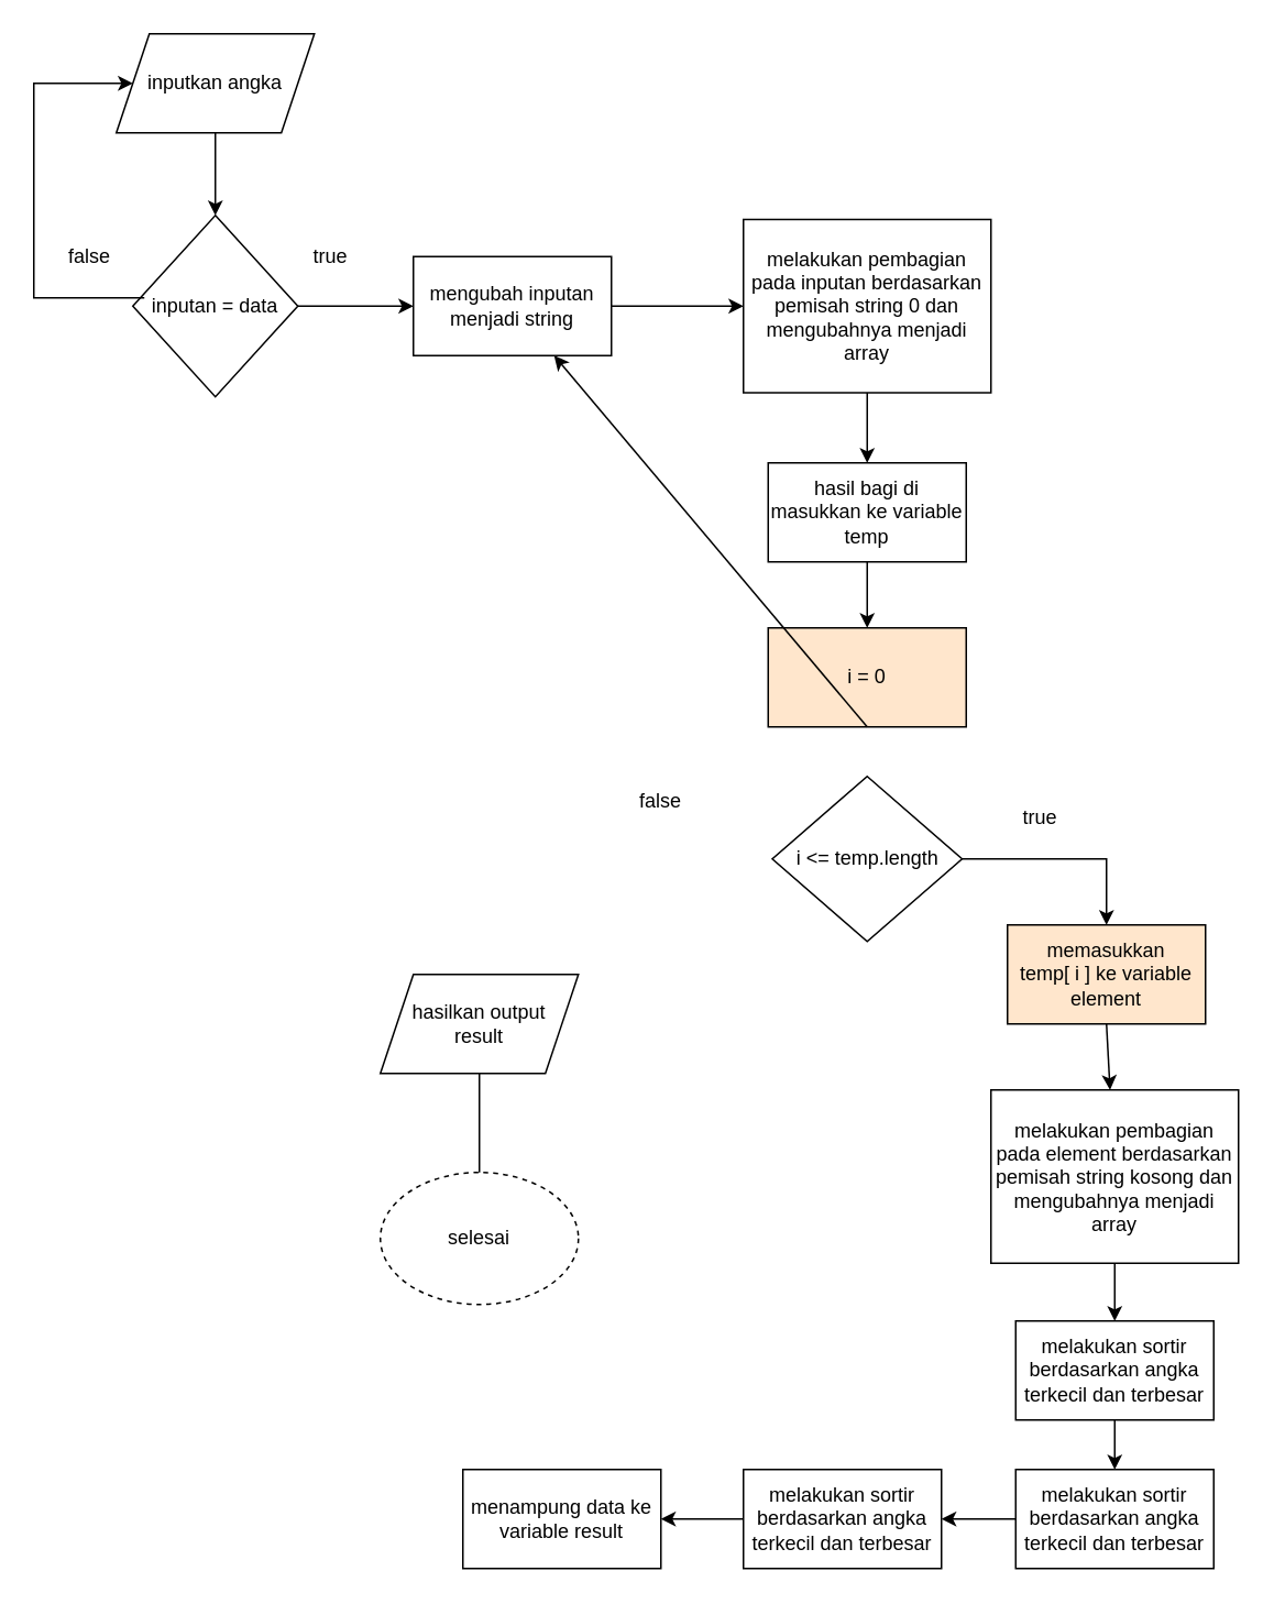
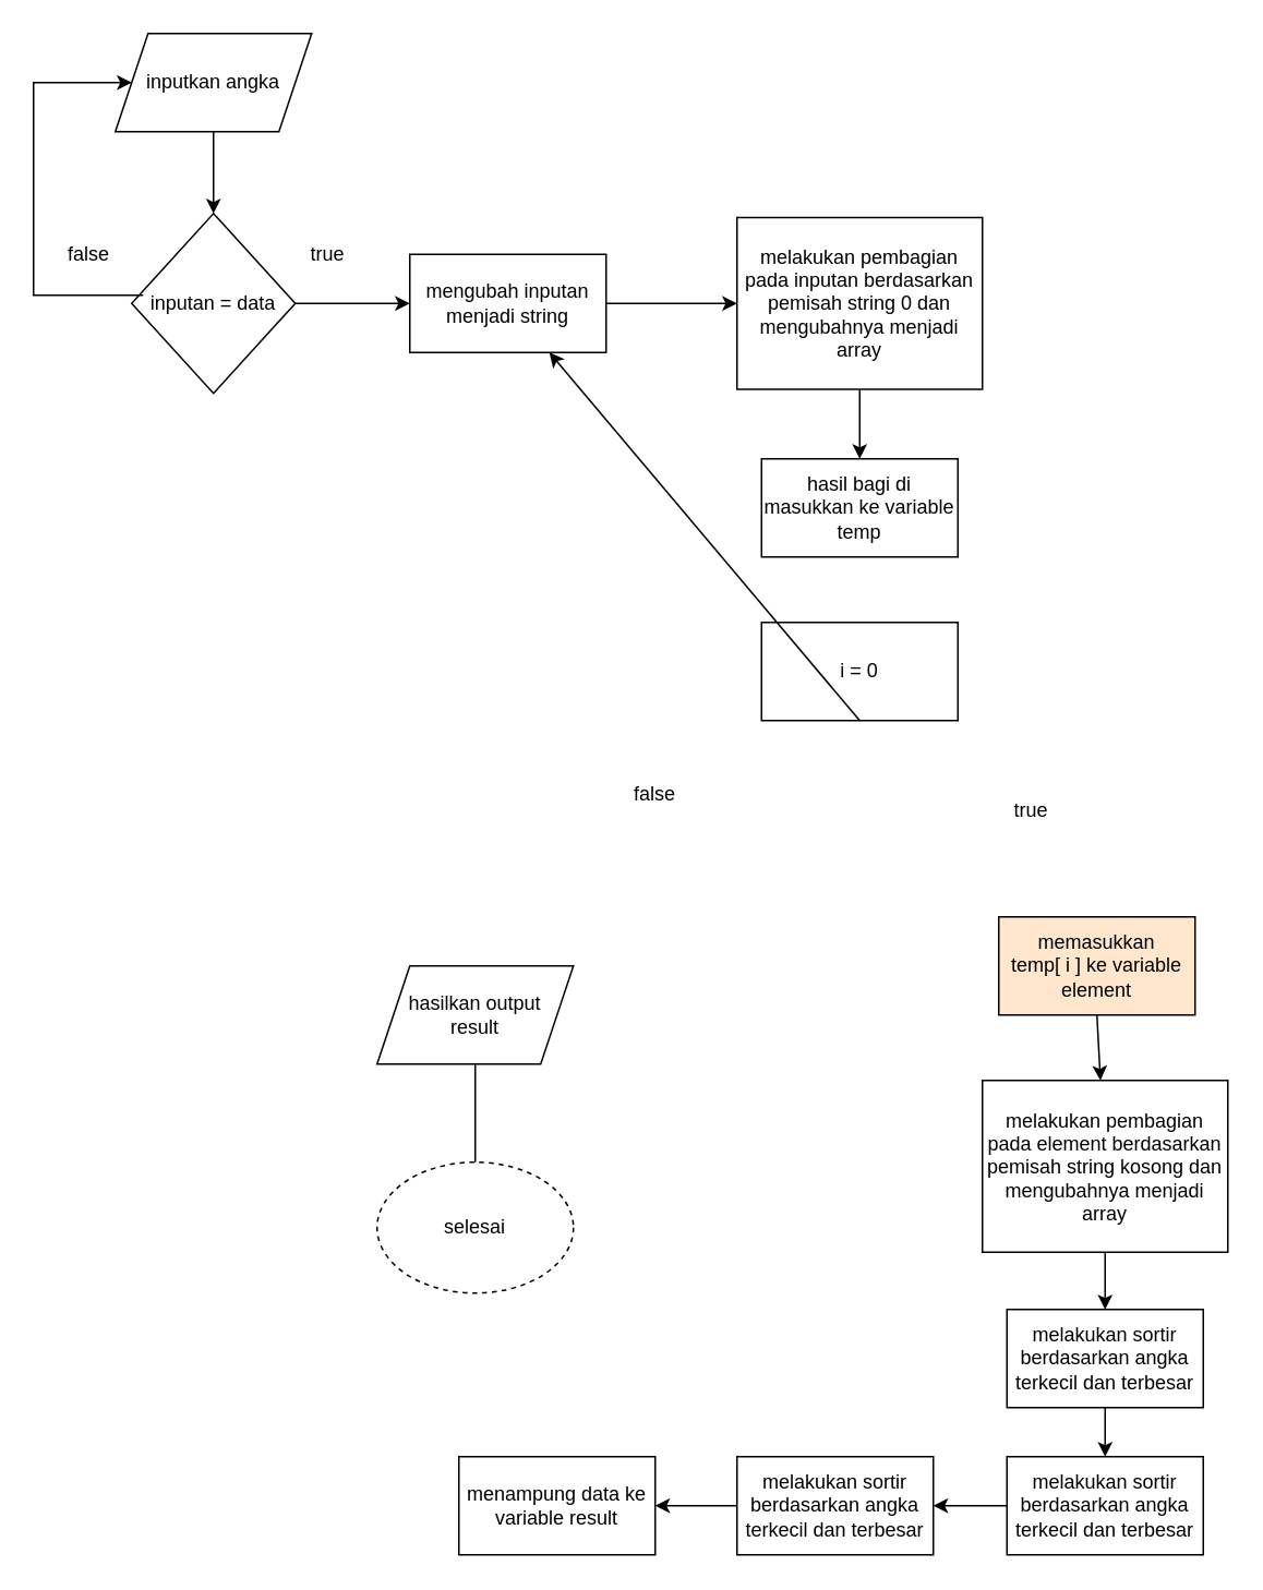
- <mxCell id="13" value="" style="endArrow=classic;html=1;rounded=0;exitX=0.5;exitY=1;exitDx=0;exitDy=0;entryX=0.5;entryY=0;entryDx=0;entryDy=0;" edge="1" parent="1" source="10" target="11"><mxGeometry width="50" height="50" relative="1" as="geometry"><mxPoint x="250" y="590" as="sourcePoint" /><mxPoint x="300" y="540" as="targetPoint" /></mxGeometry></mxCell>
- <mxCell id="11" value="i = 0" style="rounded=0;whiteSpace=wrap;html=1;fillColor=#ffe6cc;" vertex="1" parent="1"><mxGeometry x="465" y="380" width="120" height="60" as="geometry" /></mxCell>
+ <mxCell id="11" value="i = 0" style="rounded=0;whiteSpace=wrap;html=1;" vertex="1" parent="1"><mxGeometry x="465" y="380" width="120" height="60" as="geometry" /></mxCell>
- <mxCell id="14" value="i &amp;lt;= temp.length" style="rhombus;whiteSpace=wrap;html=1;" vertex="1" parent="1"><mxGeometry x="467.5" y="470" width="115" height="100" as="geometry" /></mxCell>
- <mxCell id="17" value="" style="endArrow=classic;html=1;rounded=0;exitX=1;exitY=0.5;exitDx=0;exitDy=0;entryX=0.5;entryY=0;entryDx=0;entryDy=0;" edge="1" parent="1" source="14" target="16"><mxGeometry width="50" height="50" relative="1" as="geometry"><mxPoint x="430" y="720" as="sourcePoint" /><mxPoint x="480" y="670" as="targetPoint" /><Array as="points"><mxPoint x="670" y="520" /></Array></mxGeometry></mxCell>
